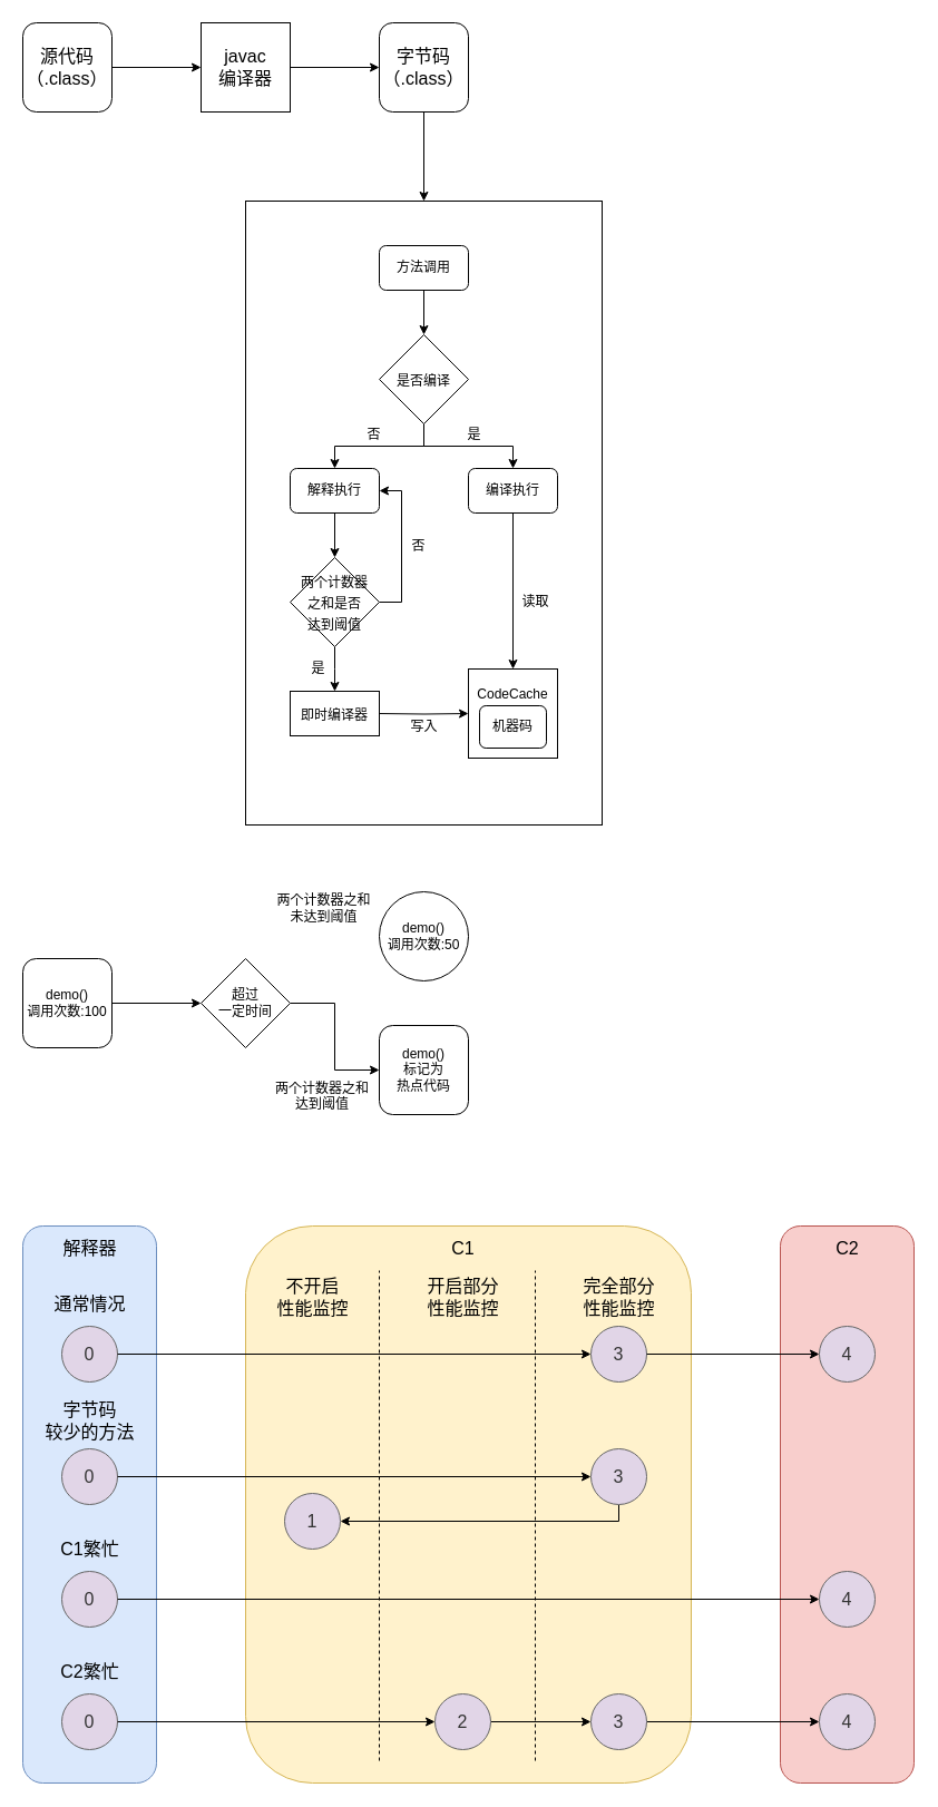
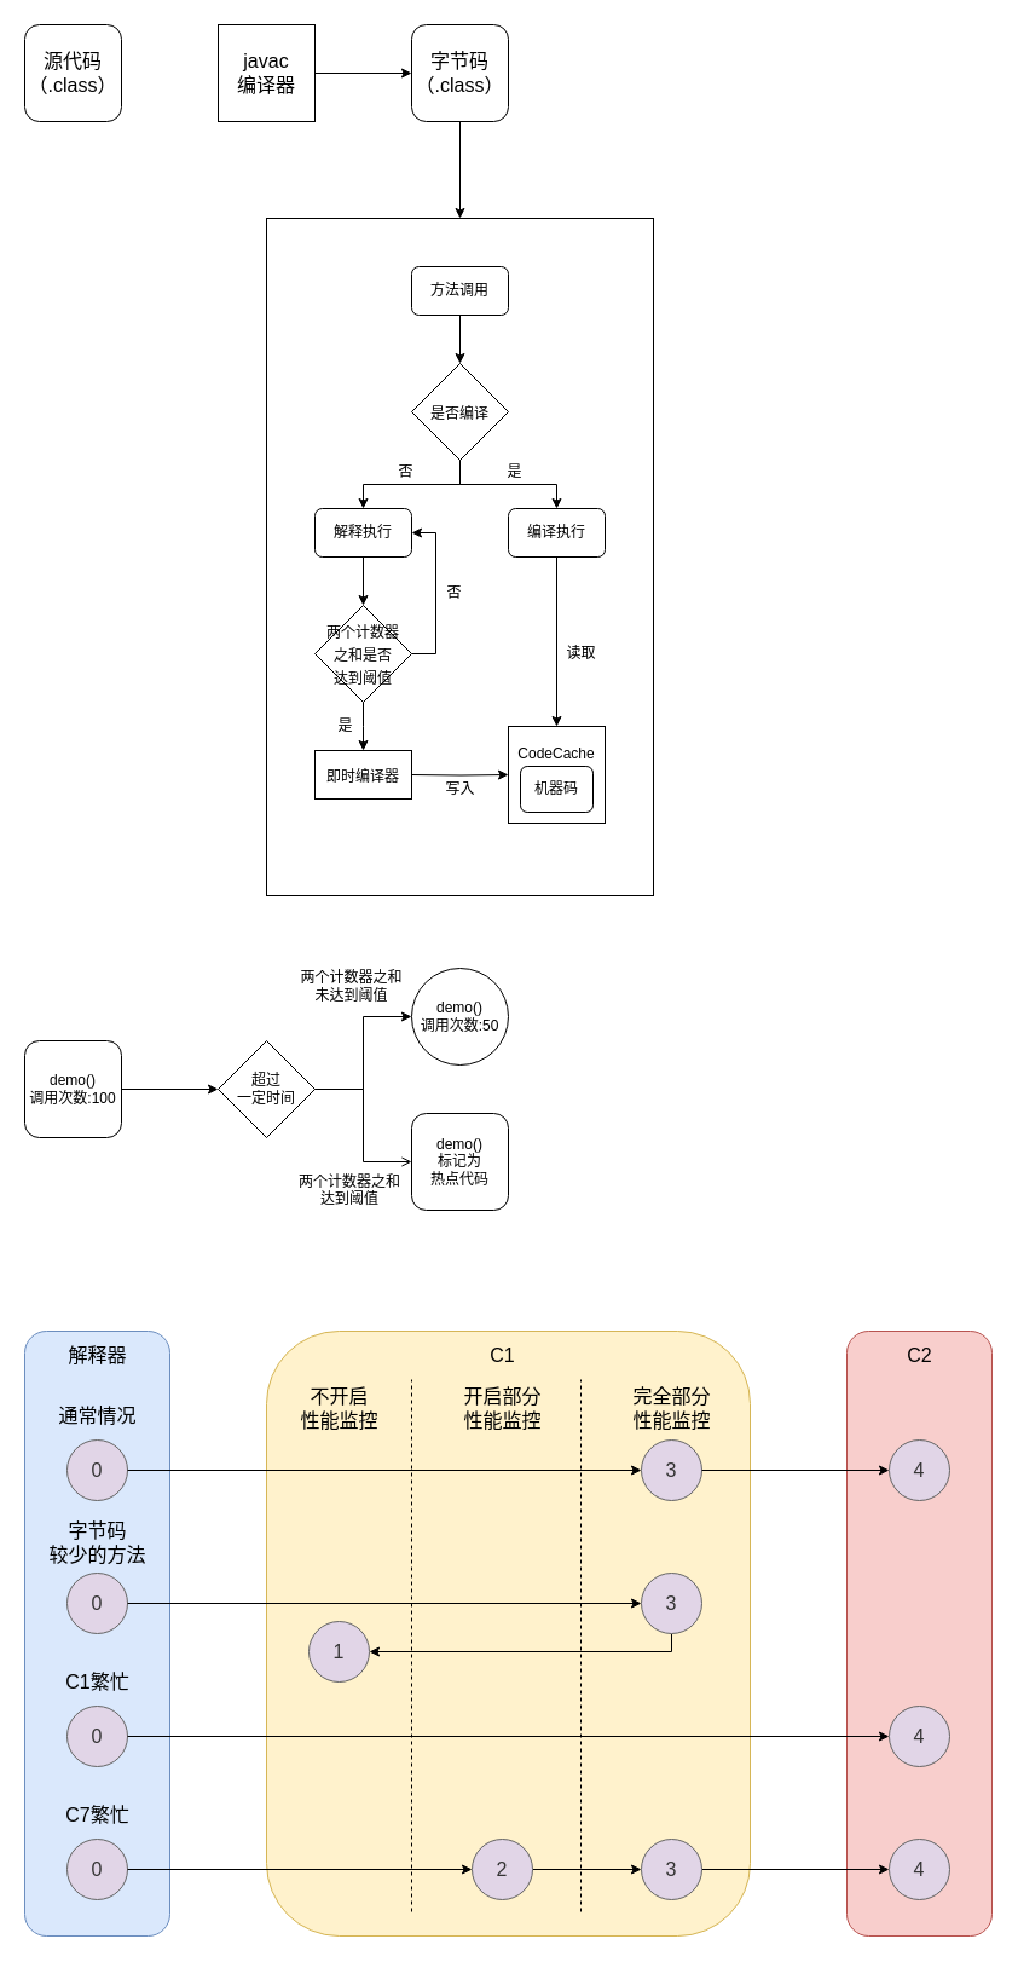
- <mxCell id="2" value="" style="edgeStyle=orthogonalEdgeStyle;rounded=0;orthogonalLoop=1;jettySize=auto;html=1;fontSize=16;" parent="1" source="3" target="7" edge="1"><mxGeometry relative="1" as="geometry" /></mxCell>
+ <mxCell id="35" value="" style="edgeStyle=orthogonalEdgeStyle;rounded=0;orthogonalLoop=1;jettySize=auto;html=1;" parent="1" source="36" target="37" edge="1"><mxGeometry relative="1" as="geometry" /></mxCell>
- <mxCell id="34" value="" style="edgeStyle=orthogonalEdgeStyle;rounded=0;orthogonalLoop=1;jettySize=auto;html=1;" parent="1" source="36" target="40" edge="1"><mxGeometry relative="1" as="geometry" /></mxCell>
+ <mxCell id="34" value="" style="edgeStyle=orthogonalEdgeStyle;rounded=0;orthogonalLoop=1;jettySize=auto;html=1;endArrow=open;" parent="1" source="36" target="40" edge="1"><mxGeometry relative="1" as="geometry" /></mxCell>
- <mxCell id="75" value="&lt;span style=&quot;font-size: 16px&quot;&gt;C2繁忙&lt;/span&gt;" style="text;html=1;align=center;verticalAlign=middle;resizable=0;points=[];autosize=1;strokeColor=none;fillColor=none;" vertex="1" parent="1"><mxGeometry x="45" y="1490" width="70" height="20" as="geometry" /></mxCell>
+ <mxCell id="75" value="&lt;span style=&quot;font-size: 16px&quot;&gt;C7繁忙&lt;/span&gt;" style="text;html=1;align=center;verticalAlign=middle;resizable=0;points=[];autosize=1;strokeColor=none;fillColor=none;" vertex="1" parent="1"><mxGeometry x="45" y="1490" width="70" height="20" as="geometry" /></mxCell>
